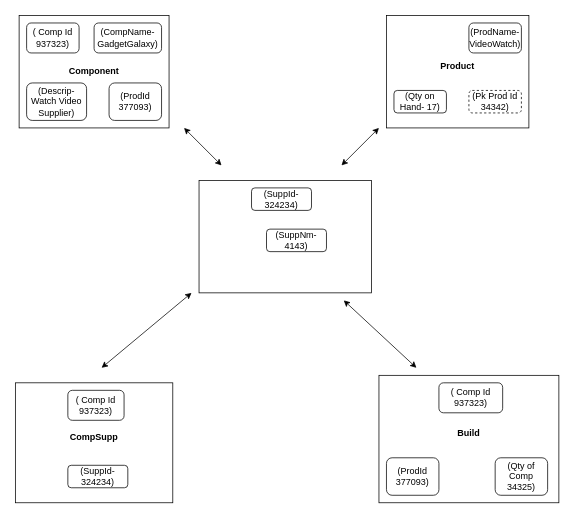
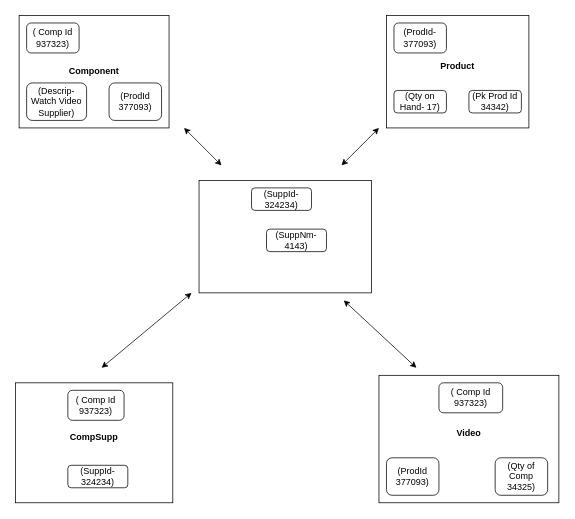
- <mxCell id="12" value="(CompName- GadgetGalaxy)" style="rounded=1;whiteSpace=wrap;html=1;" vertex="1" parent="1"><mxGeometry x="125" y="30" width="90" height="40" as="geometry" /></mxCell>
+ <mxCell id="14" value="(ProdId-377093)" style="rounded=1;whiteSpace=wrap;html=1;" vertex="1" parent="1"><mxGeometry x="525" y="30" width="70" height="40" as="geometry" /></mxCell>
- <mxCell id="16" value="(ProdName- VideoWatch)" style="rounded=1;whiteSpace=wrap;html=1;" vertex="1" parent="1"><mxGeometry x="625" y="30" width="70" height="40" as="geometry" /></mxCell>
- <mxCell id="18" value="(Pk Prod Id 34342)" style="rounded=1;whiteSpace=wrap;html=1;dashed=1;" vertex="1" parent="1"><mxGeometry x="625" y="120" width="70" height="30" as="geometry" /></mxCell>
+ <mxCell id="18" value="(Pk Prod Id 34342)" style="rounded=1;whiteSpace=wrap;html=1;" vertex="1" parent="1"><mxGeometry x="625" y="120" width="70" height="30" as="geometry" /></mxCell>
- <mxCell id="6" value="&lt;b&gt;Build&lt;/b&gt;&lt;div&gt;&lt;br&gt;&lt;/div&gt;" style="rounded=0;whiteSpace=wrap;html=1;" vertex="1" parent="1"><mxGeometry x="505" y="500" width="240" height="170" as="geometry" /></mxCell>
+ <mxCell id="6" value="&lt;b&gt;Video&lt;/b&gt;&lt;div&gt;&lt;br&gt;&lt;/div&gt;" style="rounded=0;whiteSpace=wrap;html=1;" vertex="1" parent="1"><mxGeometry x="505" y="500" width="240" height="170" as="geometry" /></mxCell>
